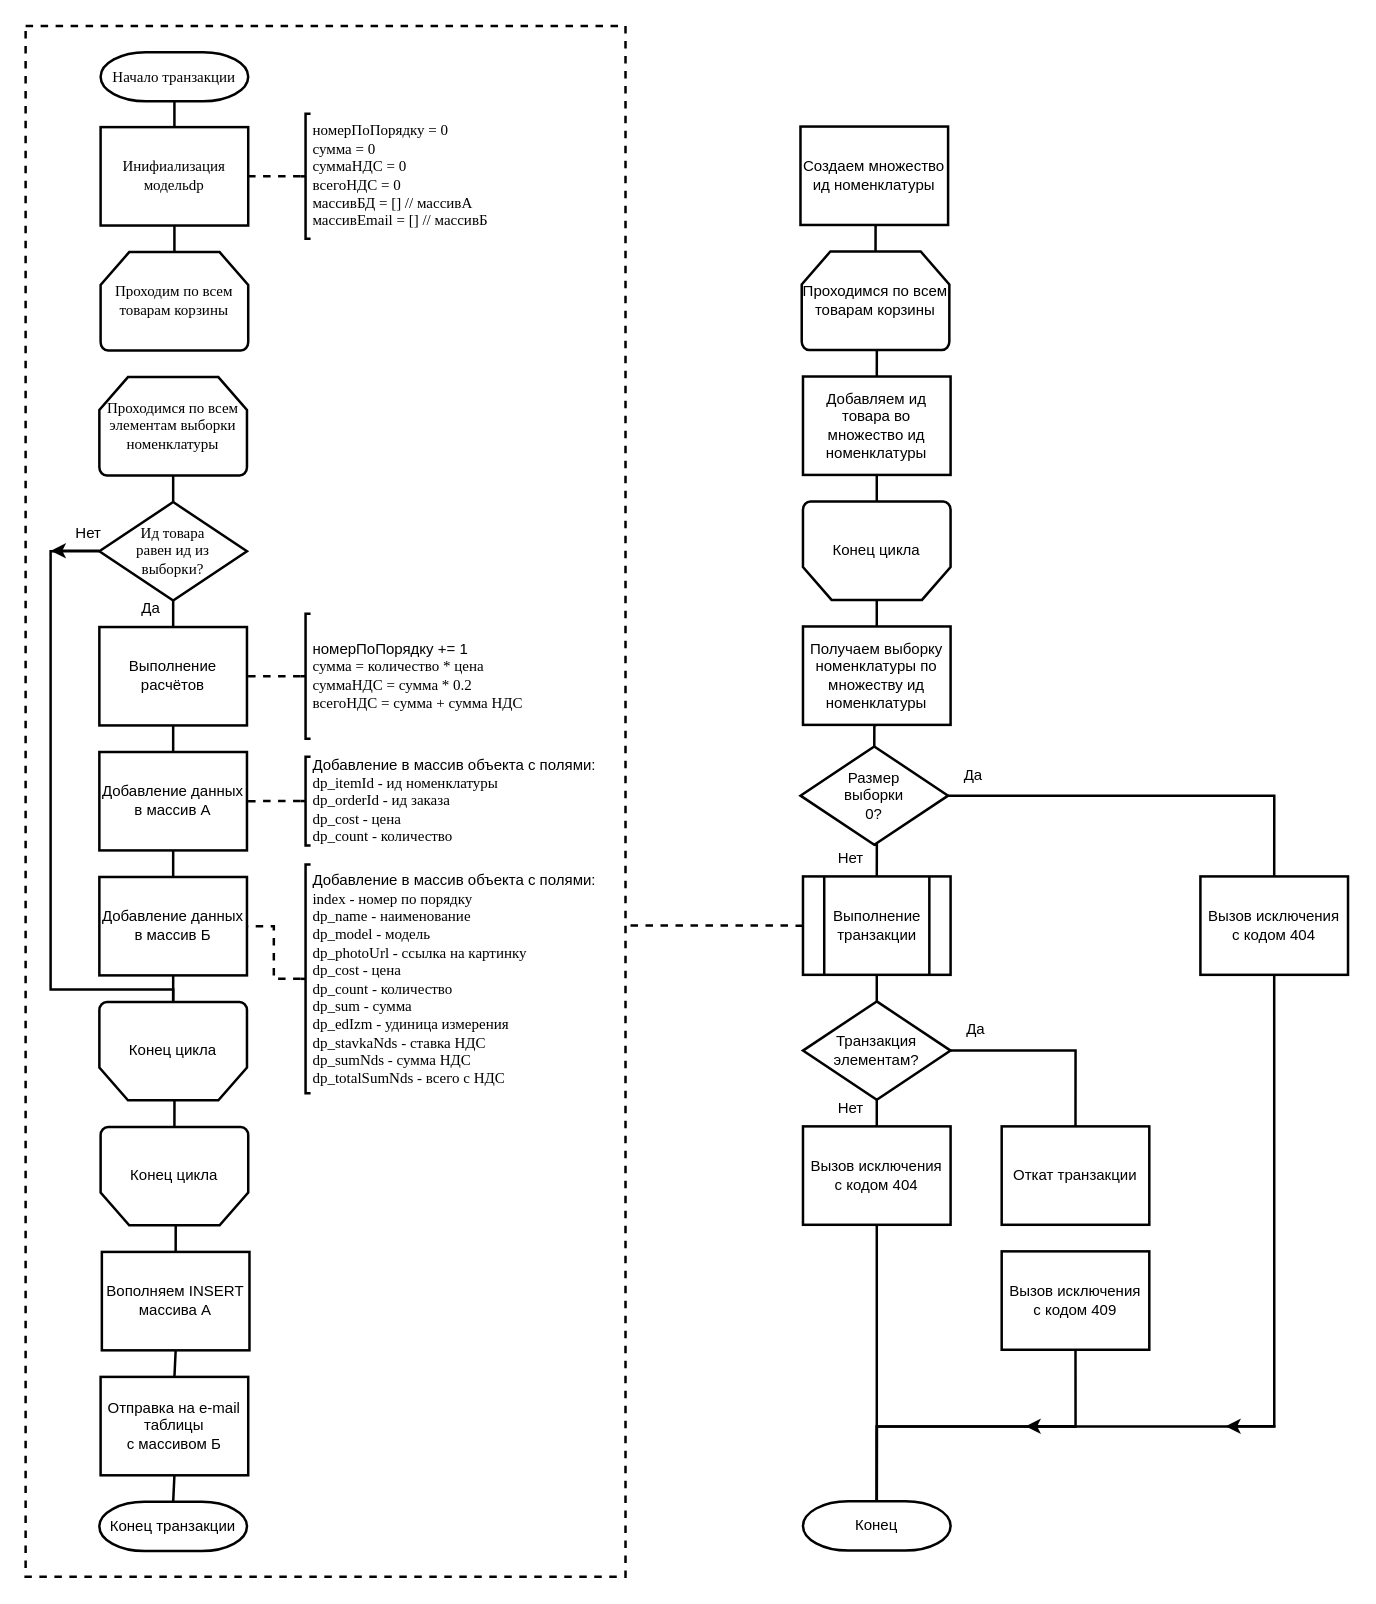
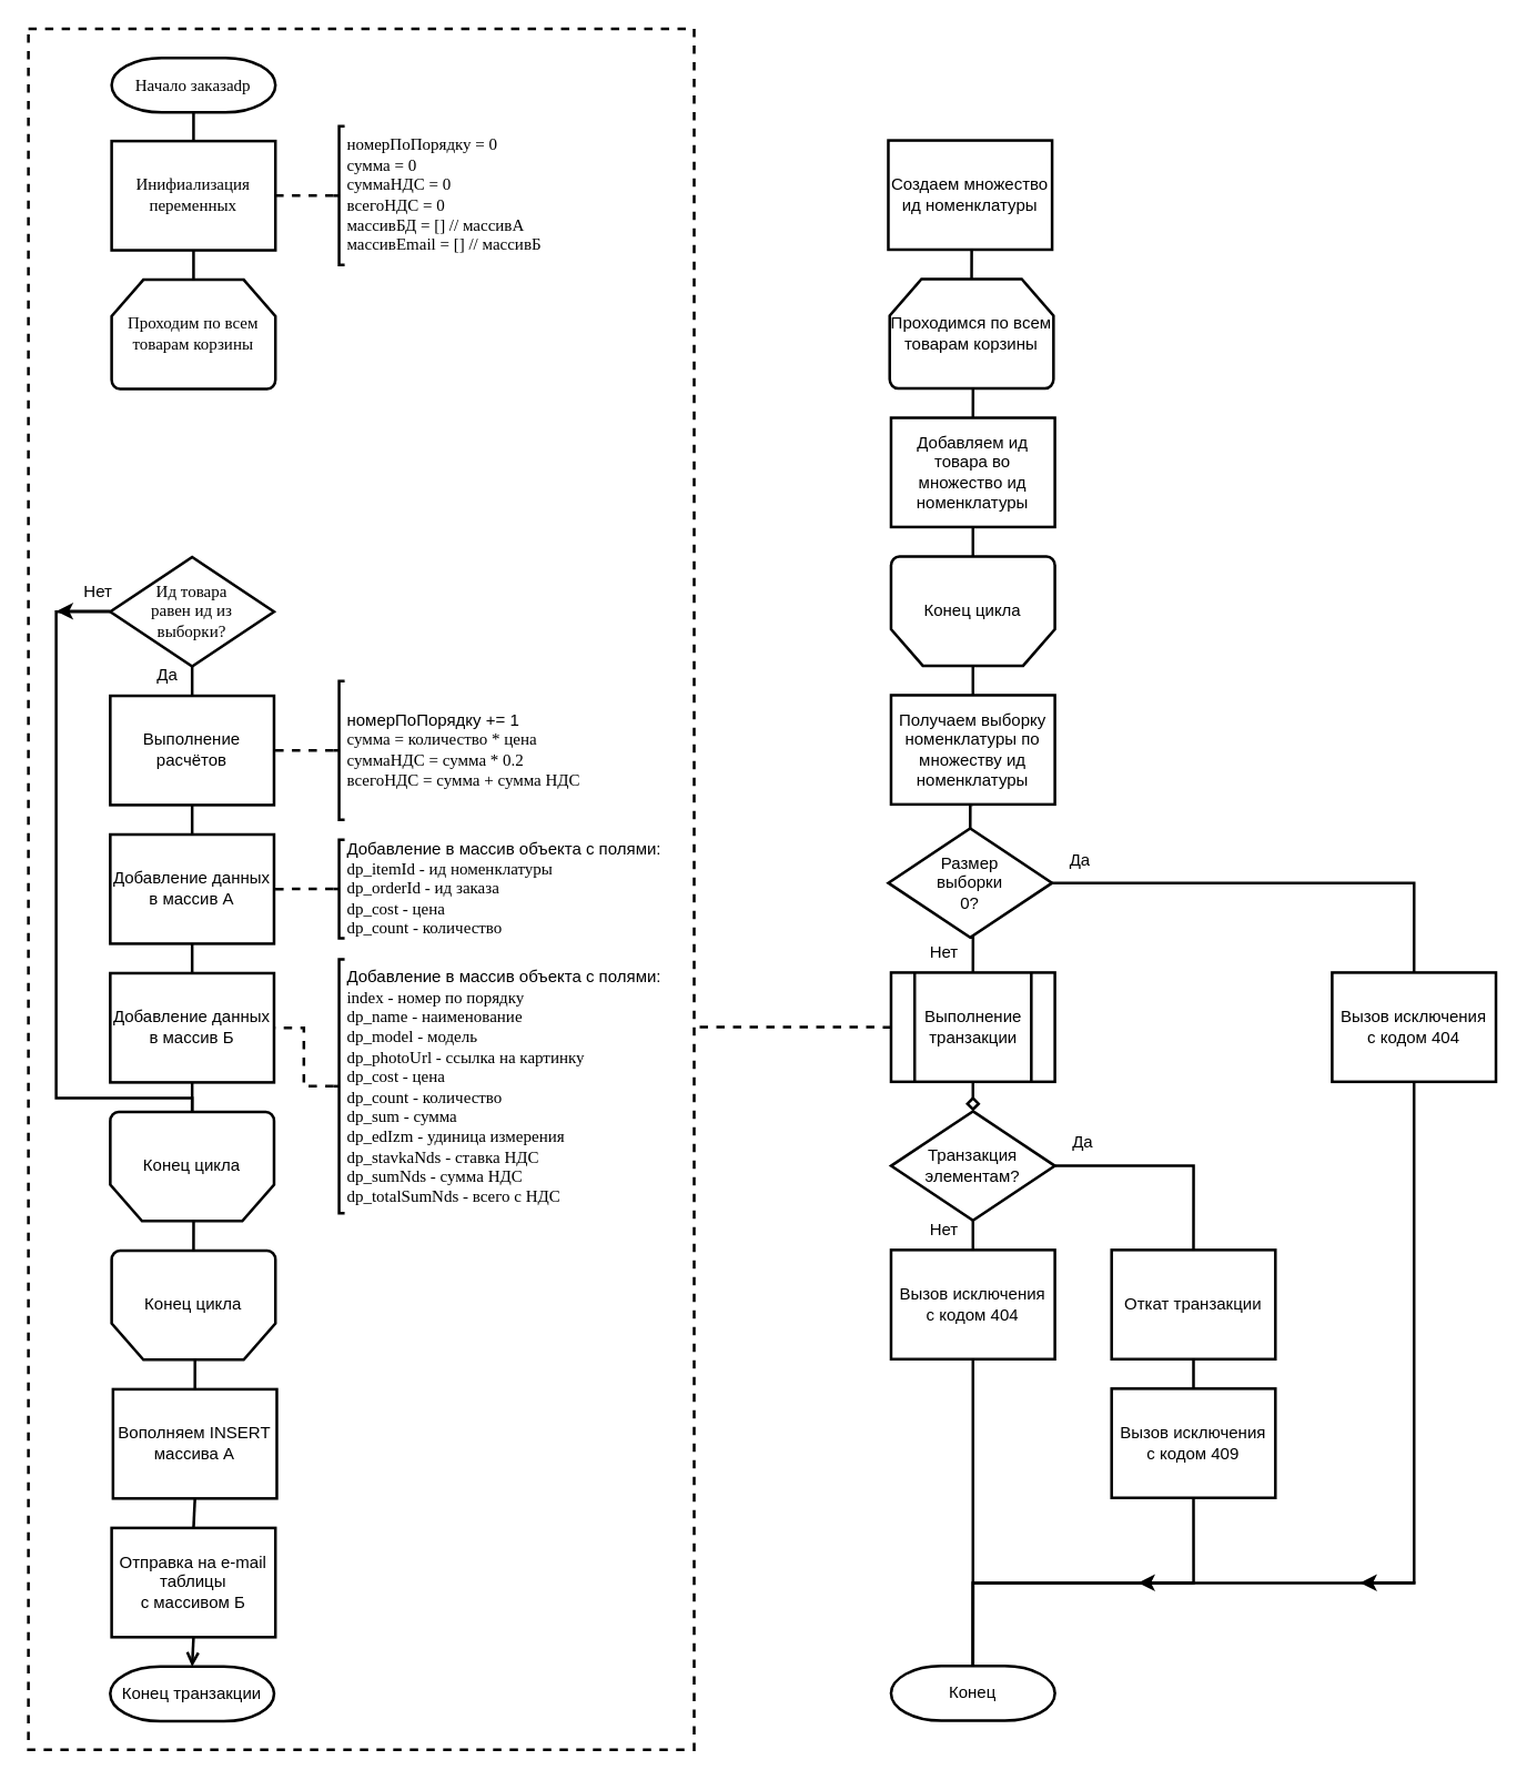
- <mxCell id="4" value="Начало транзакции" style="strokeWidth=2;html=1;shape=mxgraph.flowchart.terminator;whiteSpace=wrap;fontFamily=Times New Roman;" parent="1" vertex="1"><mxGeometry x="80" y="41" width="118.11" height="39.37" as="geometry" /></mxCell>
+ <mxCell id="4" value="Начало заказаdp" style="strokeWidth=2;html=1;shape=mxgraph.flowchart.terminator;whiteSpace=wrap;fontFamily=Times New Roman;" parent="1" vertex="1"><mxGeometry x="80" y="41" width="118.11" height="39.37" as="geometry" /></mxCell>
- <mxCell id="6" value="Инифиализация модельdp" style="rounded=0;whiteSpace=wrap;html=1;absoluteArcSize=1;arcSize=14;strokeWidth=2;fontFamily=Times New Roman;" parent="1" vertex="1"><mxGeometry x="80" y="101" width="118.11" height="78.74" as="geometry" /></mxCell>
+ <mxCell id="6" value="Инифиализация переменных" style="rounded=0;whiteSpace=wrap;html=1;absoluteArcSize=1;arcSize=14;strokeWidth=2;fontFamily=Times New Roman;" parent="1" vertex="1"><mxGeometry x="80" y="101" width="118.11" height="78.74" as="geometry" /></mxCell>
- <mxCell id="11" value="Проходимся по всем элементам выборки номенклатуры" style="strokeWidth=2;html=1;shape=mxgraph.flowchart.loop_limit;whiteSpace=wrap;fontFamily=Times New Roman;" parent="1" vertex="1"><mxGeometry x="79" y="301" width="118.11" height="78.74" as="geometry" /></mxCell>
- <mxCell id="10" style="edgeStyle=orthogonalEdgeStyle;rounded=0;orthogonalLoop=1;jettySize=auto;html=1;exitX=0.5;exitY=1;exitDx=0;exitDy=0;exitPerimeter=0;entryX=0.5;entryY=0;entryDx=0;entryDy=0;entryPerimeter=0;strokeWidth=2;endArrow=none;endFill=0;" parent="1" source="11" target="14" edge="1"><mxGeometry relative="1" as="geometry" /></mxCell>
- <mxCell id="51" style="edgeStyle=orthogonalEdgeStyle;rounded=0;orthogonalLoop=1;jettySize=auto;html=1;exitX=0.5;exitY=1;exitDx=0;exitDy=0;entryX=0.5;entryY=0;entryDx=0;entryDy=0;entryPerimeter=0;strokeWidth=2;endArrow=none;endFill=0;" parent="1" source="53" target="56" edge="1"><mxGeometry relative="1" as="geometry" /></mxCell>
+ <mxCell id="51" style="edgeStyle=orthogonalEdgeStyle;rounded=0;orthogonalLoop=1;jettySize=auto;html=1;exitX=0.5;exitY=1;exitDx=0;exitDy=0;entryX=0.5;entryY=0;entryDx=0;entryDy=0;entryPerimeter=0;strokeWidth=2;endArrow=diamond;endFill=0;" parent="1" source="53" target="56" edge="1"><mxGeometry relative="1" as="geometry" /></mxCell>
+ <mxCell id="59" style="edgeStyle=orthogonalEdgeStyle;rounded=0;orthogonalLoop=1;jettySize=auto;html=1;exitX=0.5;exitY=1;exitDx=0;exitDy=0;entryX=0.5;entryY=0;entryDx=0;entryDy=0;strokeWidth=2;endArrow=none;endFill=0;" parent="1" source="60" target="62" edge="1"><mxGeometry relative="1" as="geometry" /></mxCell>
- <mxCell id="33" style="edgeStyle=orthogonalEdgeStyle;rounded=0;orthogonalLoop=1;jettySize=auto;html=1;exitX=0.5;exitY=1;exitDx=0;exitDy=0;entryX=0.5;entryY=0;entryDx=0;entryDy=0;entryPerimeter=0;strokeWidth=2;endArrow=none;endFill=0;" parent="1" source="34" target="35" edge="1"><mxGeometry relative="1" as="geometry" /></mxCell>
+ <mxCell id="33" style="edgeStyle=orthogonalEdgeStyle;rounded=0;orthogonalLoop=1;jettySize=auto;html=1;exitX=0.5;exitY=1;exitDx=0;exitDy=0;entryX=0.5;entryY=0;entryDx=0;entryDy=0;entryPerimeter=0;strokeWidth=2;endArrow=open;endFill=0;" parent="1" source="34" target="35" edge="1"><mxGeometry relative="1" as="geometry" /></mxCell>
